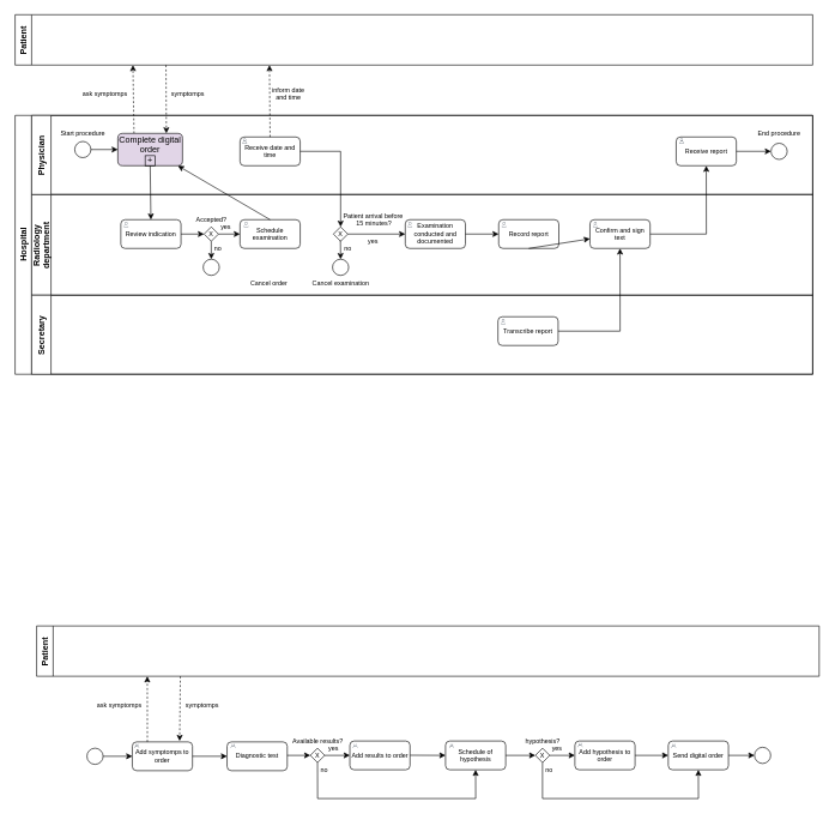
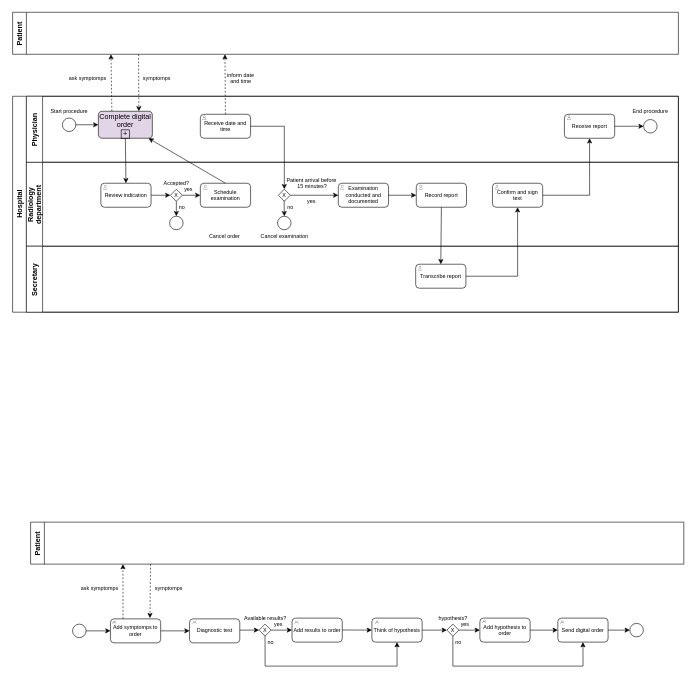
- <mxCell id="75" value="" style="endArrow=classic;html=1;rounded=0;fontSize=9;targetPerimeterSpacing=0;exitX=0.5;exitY=1;exitDx=0;exitDy=0;" parent="41" source="59" target="63" edge="1"><mxGeometry width="50" height="50" relative="1" as="geometry"><mxPoint x="640" y="360" as="sourcePoint" /><mxPoint x="690" y="310" as="targetPoint" /></mxGeometry></mxCell>
+ <mxCell id="75" value="" style="endArrow=classic;html=1;rounded=0;fontSize=9;targetPerimeterSpacing=0;exitX=0.5;exitY=1;exitDx=0;exitDy=0;entryX=0.5;entryY=0;entryDx=0;entryDy=0;" parent="41" source="59" target="73" edge="1"><mxGeometry width="50" height="50" relative="1" as="geometry"><mxPoint x="640" y="360" as="sourcePoint" /><mxPoint x="690" y="310" as="targetPoint" /></mxGeometry></mxCell>
- <mxCell id="26" value="Schedule of hypothesis" style="rounded=1;whiteSpace=wrap;html=1;strokeWidth=1;fontSize=9;fillColor=none;" parent="1" vertex="1"><mxGeometry x="619" y="1030" width="83.75" height="40" as="geometry" /></mxCell>
+ <mxCell id="26" value="Think of hypothesis" style="rounded=1;whiteSpace=wrap;html=1;strokeWidth=1;fontSize=9;fillColor=none;" parent="1" vertex="1"><mxGeometry x="619" y="1030" width="83.75" height="40" as="geometry" /></mxCell>
